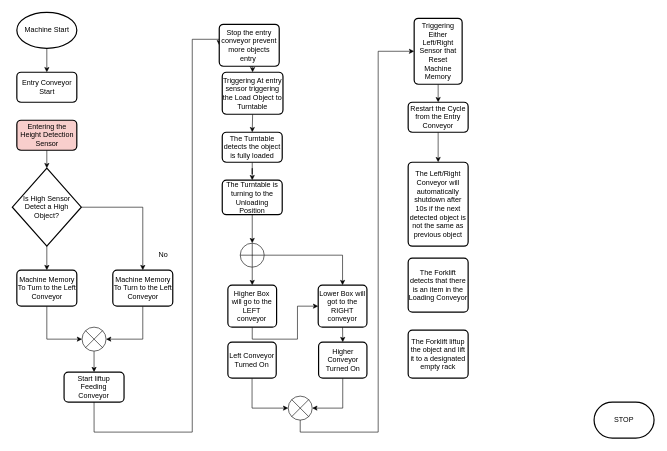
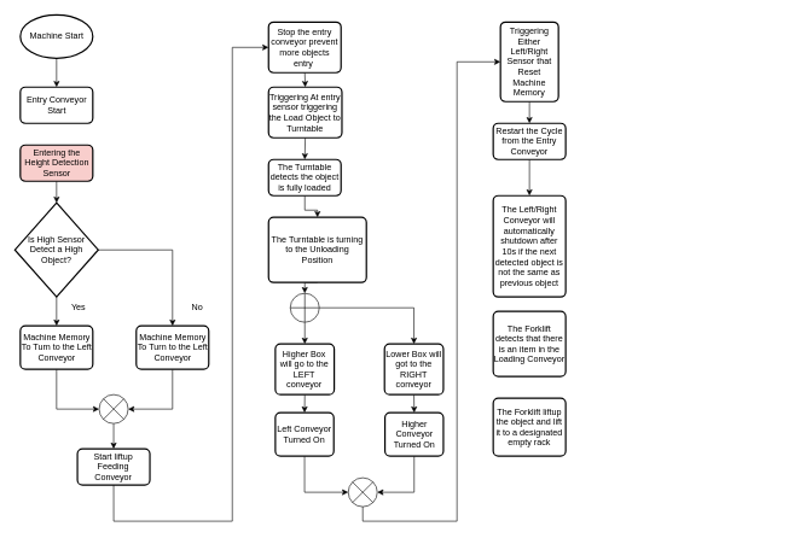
- <mxCell id="21" value="Stop the entry conveyor prevent more objects entry&amp;nbsp;" style="rounded=1;whiteSpace=wrap;html=1;absoluteArcSize=1;arcSize=14;strokeWidth=2;" parent="1" vertex="1"><mxGeometry x="365" y="40" width="100" height="70" as="geometry" /></mxCell>
+ <mxCell id="21" value="Stop the entry conveyor prevent more objects entry&amp;nbsp;" style="rounded=1;whiteSpace=wrap;html=1;absoluteArcSize=1;arcSize=14;strokeWidth=2;" parent="1" vertex="1"><mxGeometry x="370" y="30" width="100" height="70" as="geometry" /></mxCell>
- <mxCell id="27" value="The Turntable is turning to the Unloading Position" style="rounded=1;whiteSpace=wrap;html=1;absoluteArcSize=1;arcSize=14;strokeWidth=2;" parent="1" vertex="1"><mxGeometry x="370" y="300" width="100" height="57.5" as="geometry" /></mxCell>
+ <mxCell id="27" value="The Turntable is turning to the Unloading Position" style="rounded=1;whiteSpace=wrap;html=1;absoluteArcSize=1;arcSize=14;strokeWidth=2;" parent="1" vertex="1"><mxGeometry x="370" y="300" width="135" height="90" as="geometry" /></mxCell>
+ <mxCell id="14" value="Yes" style="text;html=1;strokeColor=none;fillColor=none;align=center;verticalAlign=middle;whiteSpace=wrap;rounded=0;" parent="1" vertex="1"><mxGeometry x="77.5" y="410" width="60" height="30" as="geometry" /></mxCell>
- <mxCell id="31" style="edgeStyle=orthogonalEdgeStyle;rounded=0;orthogonalLoop=1;jettySize=auto;html=1;exitX=0.5;exitY=1;exitDx=0;exitDy=0;" parent="1" source="32" target="34" edge="1"><mxGeometry relative="1" as="geometry" /></mxCell>
+ <mxCell id="31" style="edgeStyle=orthogonalEdgeStyle;rounded=0;orthogonalLoop=1;jettySize=auto;html=1;exitX=0.5;exitY=1;exitDx=0;exitDy=0;entryX=0.5;entryY=0;entryDx=0;entryDy=0;" parent="1" source="32" target="36" edge="1"><mxGeometry relative="1" as="geometry" /></mxCell>
- <mxCell id="46" value="STOP" style="strokeWidth=2;html=1;shape=mxgraph.flowchart.terminator;whiteSpace=wrap;" parent="1" vertex="1"><mxGeometry x="990" y="670" width="100" height="60" as="geometry" /></mxCell>
